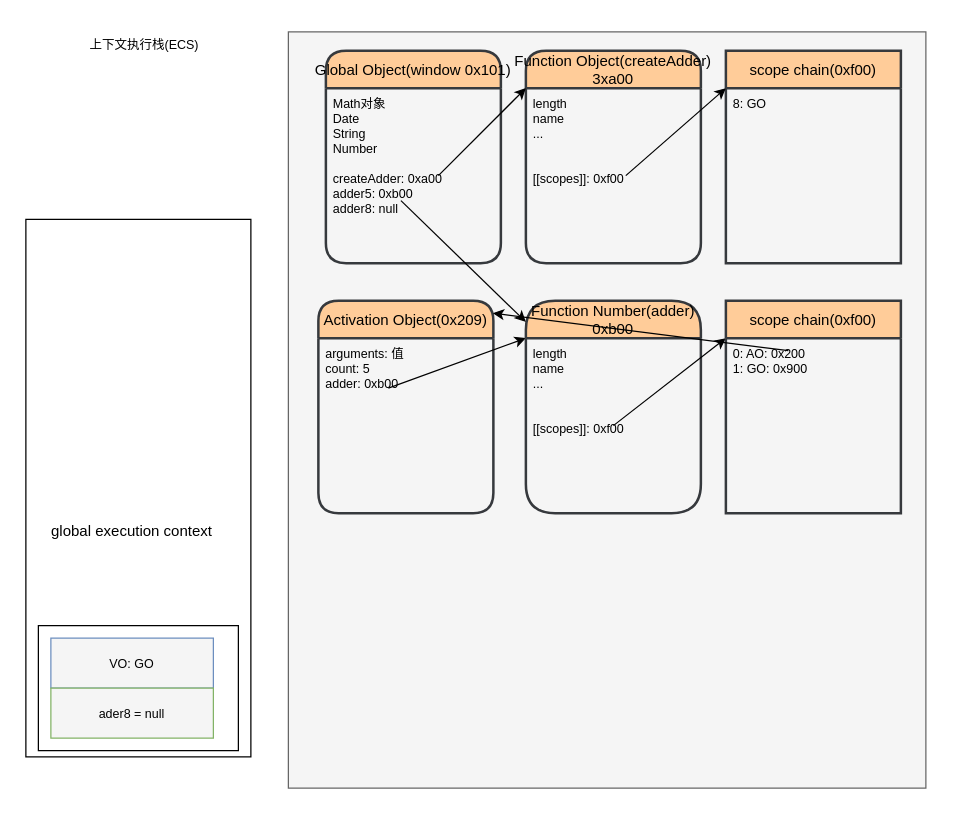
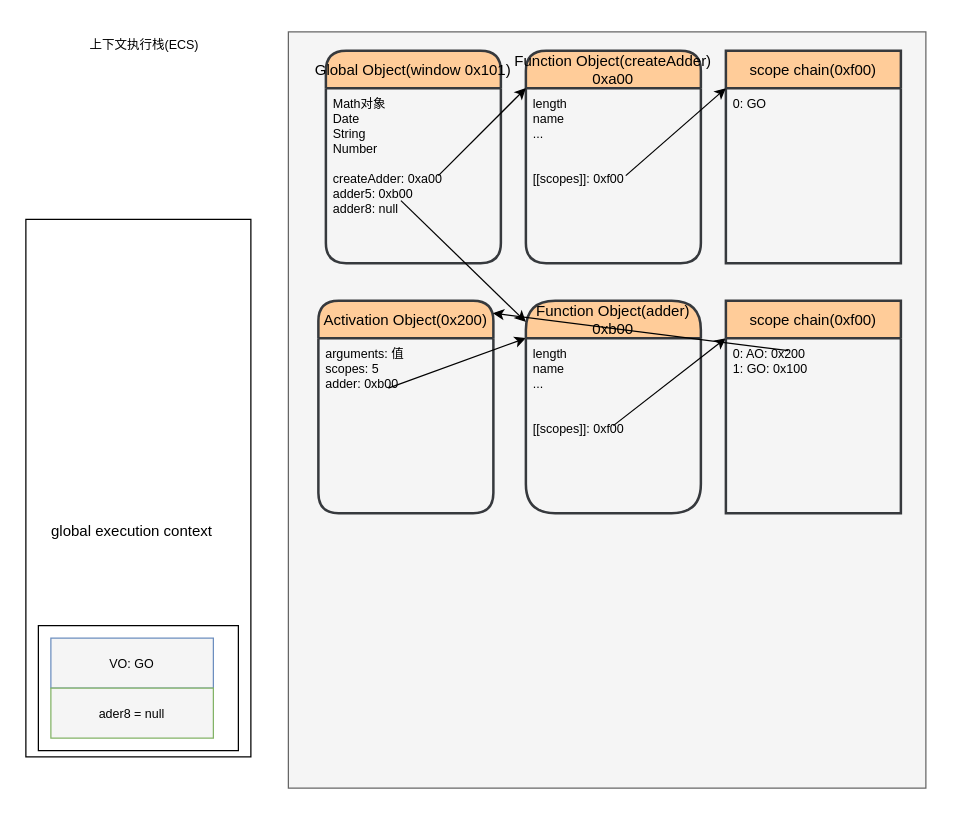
- <mxCell id="10" value="Function Object(createAdder)&#10;3xa00" style="swimlane;childLayout=stackLayout;horizontal=1;startSize=30;horizontalStack=0;rounded=1;fontSize=12;fontStyle=0;strokeWidth=2;resizeParent=0;resizeLast=1;shadow=0;dashed=0;align=center;fillColor=#ffcc99;strokeColor=#36393d;arcSize=18;" parent="1" vertex="1"><mxGeometry x="420" y="40" width="140" height="170" as="geometry" /></mxCell>
+ <mxCell id="10" value="Function Object(createAdder)&#10;0xa00" style="swimlane;childLayout=stackLayout;horizontal=1;startSize=30;horizontalStack=0;rounded=1;fontSize=12;fontStyle=0;strokeWidth=2;resizeParent=0;resizeLast=1;shadow=0;dashed=0;align=center;fillColor=#ffcc99;strokeColor=#36393d;arcSize=18;" parent="1" vertex="1"><mxGeometry x="420" y="40" width="140" height="170" as="geometry" /></mxCell>
- <mxCell id="13" value="8: GO" style="align=left;strokeColor=none;fillColor=none;spacingLeft=4;fontSize=10;verticalAlign=top;resizable=0;rotatable=0;part=1;" parent="12" vertex="1"><mxGeometry y="30" width="140" height="140" as="geometry" /></mxCell>
+ <mxCell id="13" value="0: GO" style="align=left;strokeColor=none;fillColor=none;spacingLeft=4;fontSize=10;verticalAlign=top;resizable=0;rotatable=0;part=1;" parent="12" vertex="1"><mxGeometry y="30" width="140" height="140" as="geometry" /></mxCell>
- <mxCell id="20" value="Function Number(adder)&#10;0xb00" style="swimlane;childLayout=stackLayout;horizontal=1;startSize=30;horizontalStack=0;rounded=1;fontSize=12;fontStyle=0;strokeWidth=2;resizeParent=0;resizeLast=1;shadow=0;dashed=0;align=center;fillColor=#ffcc99;strokeColor=#36393d;arcSize=26;" parent="1" vertex="1"><mxGeometry x="420" y="240" width="140" height="170" as="geometry" /></mxCell>
+ <mxCell id="20" value="Function Object(adder)&#10;0xb00" style="swimlane;childLayout=stackLayout;horizontal=1;startSize=30;horizontalStack=0;rounded=1;fontSize=12;fontStyle=0;strokeWidth=2;resizeParent=0;resizeLast=1;shadow=0;dashed=0;align=center;fillColor=#ffcc99;strokeColor=#36393d;arcSize=26;" parent="1" vertex="1"><mxGeometry x="420" y="240" width="140" height="170" as="geometry" /></mxCell>
- <mxCell id="17" value="Activation Object(0x209)" style="swimlane;childLayout=stackLayout;horizontal=1;startSize=30;horizontalStack=0;rounded=1;fontSize=12;fontStyle=0;strokeWidth=2;resizeParent=0;resizeLast=1;shadow=0;dashed=0;align=center;fillColor=#ffcc99;strokeColor=#36393d;arcSize=18;" parent="1" vertex="1"><mxGeometry x="254" y="240" width="140" height="170" as="geometry" /></mxCell>
+ <mxCell id="17" value="Activation Object(0x200)" style="swimlane;childLayout=stackLayout;horizontal=1;startSize=30;horizontalStack=0;rounded=1;fontSize=12;fontStyle=0;strokeWidth=2;resizeParent=0;resizeLast=1;shadow=0;dashed=0;align=center;fillColor=#ffcc99;strokeColor=#36393d;arcSize=18;" parent="1" vertex="1"><mxGeometry x="254" y="240" width="140" height="170" as="geometry" /></mxCell>
- <mxCell id="19" value="arguments: 值&#10;count: 5&#10;adder: 0xb00" style="align=left;strokeColor=none;fillColor=none;spacingLeft=4;fontSize=10;verticalAlign=top;resizable=0;rotatable=0;part=1;" parent="17" vertex="1"><mxGeometry y="30" width="140" height="140" as="geometry" /></mxCell>
+ <mxCell id="19" value="arguments: 值&#10;scopes: 5&#10;adder: 0xb00" style="align=left;strokeColor=none;fillColor=none;spacingLeft=4;fontSize=10;verticalAlign=top;resizable=0;rotatable=0;part=1;" parent="17" vertex="1"><mxGeometry y="30" width="140" height="140" as="geometry" /></mxCell>
- <mxCell id="24" value="0: AO: 0x200&#10;1: GO: 0x900" style="align=left;strokeColor=none;fillColor=none;spacingLeft=4;fontSize=10;verticalAlign=top;resizable=0;rotatable=0;part=1;" parent="23" vertex="1"><mxGeometry y="30" width="140" height="140" as="geometry" /></mxCell>
+ <mxCell id="24" value="0: AO: 0x200&#10;1: GO: 0x100" style="align=left;strokeColor=none;fillColor=none;spacingLeft=4;fontSize=10;verticalAlign=top;resizable=0;rotatable=0;part=1;" parent="23" vertex="1"><mxGeometry y="30" width="140" height="140" as="geometry" /></mxCell>
